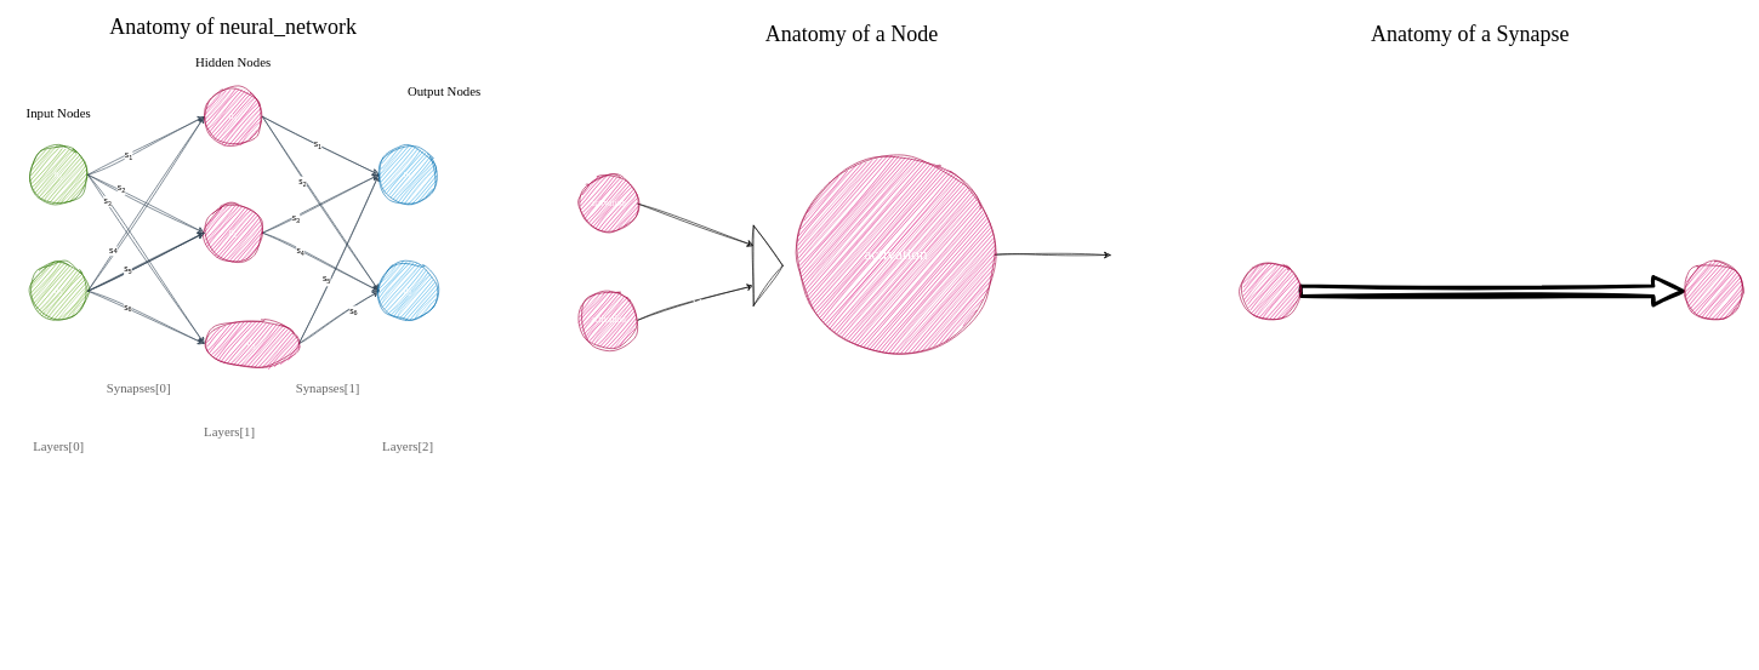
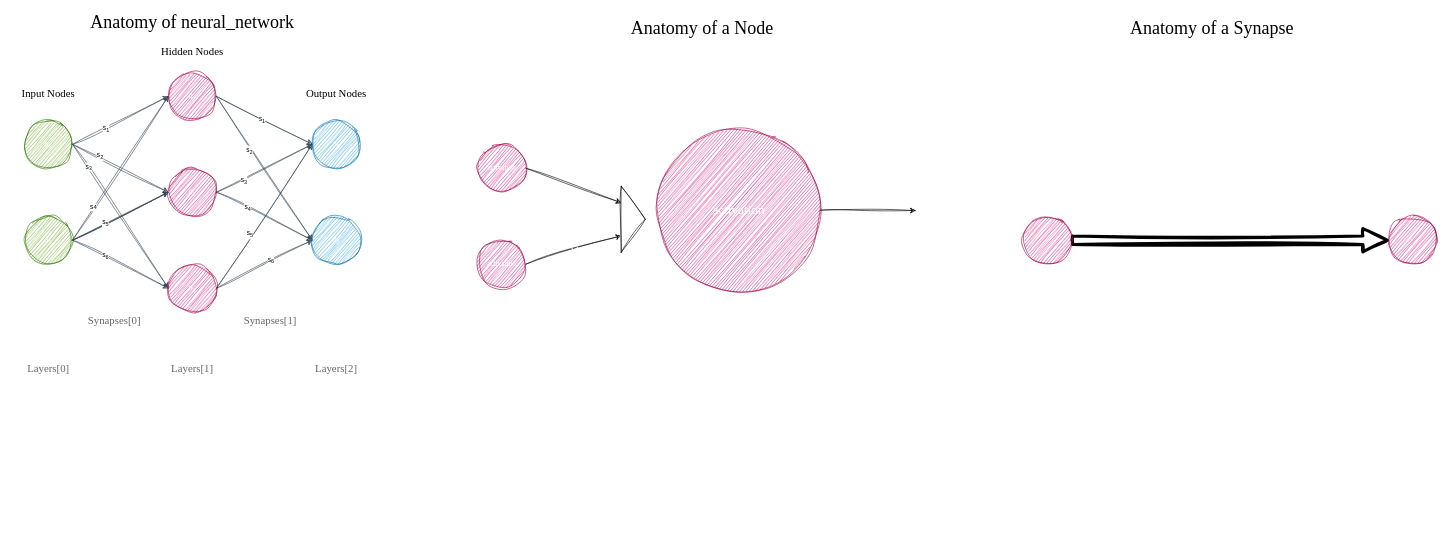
- <mxCell id="33" value="&lt;font style=&quot;font-size: 18px;&quot;&gt;Output Nodes&lt;/font&gt;" style="text;html=1;strokeColor=none;fillColor=none;align=center;verticalAlign=middle;whiteSpace=wrap;rounded=0;sketch=1;curveFitting=1;jiggle=2;fontFamily=Comic Sans MS;" parent="1" vertex="1"><mxGeometry x="550" y="110" width="120" height="30" as="geometry" /></mxCell>
+ <mxCell id="33" value="&lt;font style=&quot;font-size: 18px;&quot;&gt;Output Nodes&lt;/font&gt;" style="text;html=1;strokeColor=none;fillColor=none;align=center;verticalAlign=middle;whiteSpace=wrap;rounded=0;sketch=1;curveFitting=1;jiggle=2;fontFamily=Comic Sans MS;" parent="1" vertex="1"><mxGeometry x="500" y="140" width="120" height="30" as="geometry" /></mxCell>
- <mxCell id="19" value="n&lt;sub&gt;3&lt;/sub&gt;" style="ellipse;whiteSpace=wrap;html=1;aspect=fixed;fillColor=#d80073;fontColor=#ffffff;strokeColor=#A50040;sketch=1;curveFitting=1;jiggle=2;fontFamily=Comic Sans MS;" parent="1" vertex="1"><mxGeometry x="280" y="440" width="130" height="65" as="geometry" /></mxCell>
+ <mxCell id="19" value="n&lt;sub&gt;3&lt;/sub&gt;" style="ellipse;whiteSpace=wrap;html=1;aspect=fixed;fillColor=#d80073;fontColor=#ffffff;strokeColor=#A50040;sketch=1;curveFitting=1;jiggle=2;fontFamily=Comic Sans MS;" parent="1" vertex="1"><mxGeometry x="280" y="440" width="80" height="80" as="geometry" /></mxCell>
- <mxCell id="38" value="&lt;font color=&quot;#666666&quot;&gt;Layers[1]&lt;/font&gt;" style="text;html=1;strokeColor=none;fillColor=none;align=center;verticalAlign=middle;whiteSpace=wrap;rounded=0;fontSize=18;sketch=1;curveFitting=1;jiggle=2;fontFamily=Comic Sans MS;" parent="1" vertex="1"><mxGeometry x="265" y="580" width="100" height="30" as="geometry" /></mxCell>
+ <mxCell id="38" value="&lt;font color=&quot;#666666&quot;&gt;Layers[1]&lt;/font&gt;" style="text;html=1;strokeColor=none;fillColor=none;align=center;verticalAlign=middle;whiteSpace=wrap;rounded=0;fontSize=18;sketch=1;curveFitting=1;jiggle=2;fontFamily=Comic Sans MS;" parent="1" vertex="1"><mxGeometry x="270" y="600" width="100" height="30" as="geometry" /></mxCell>
